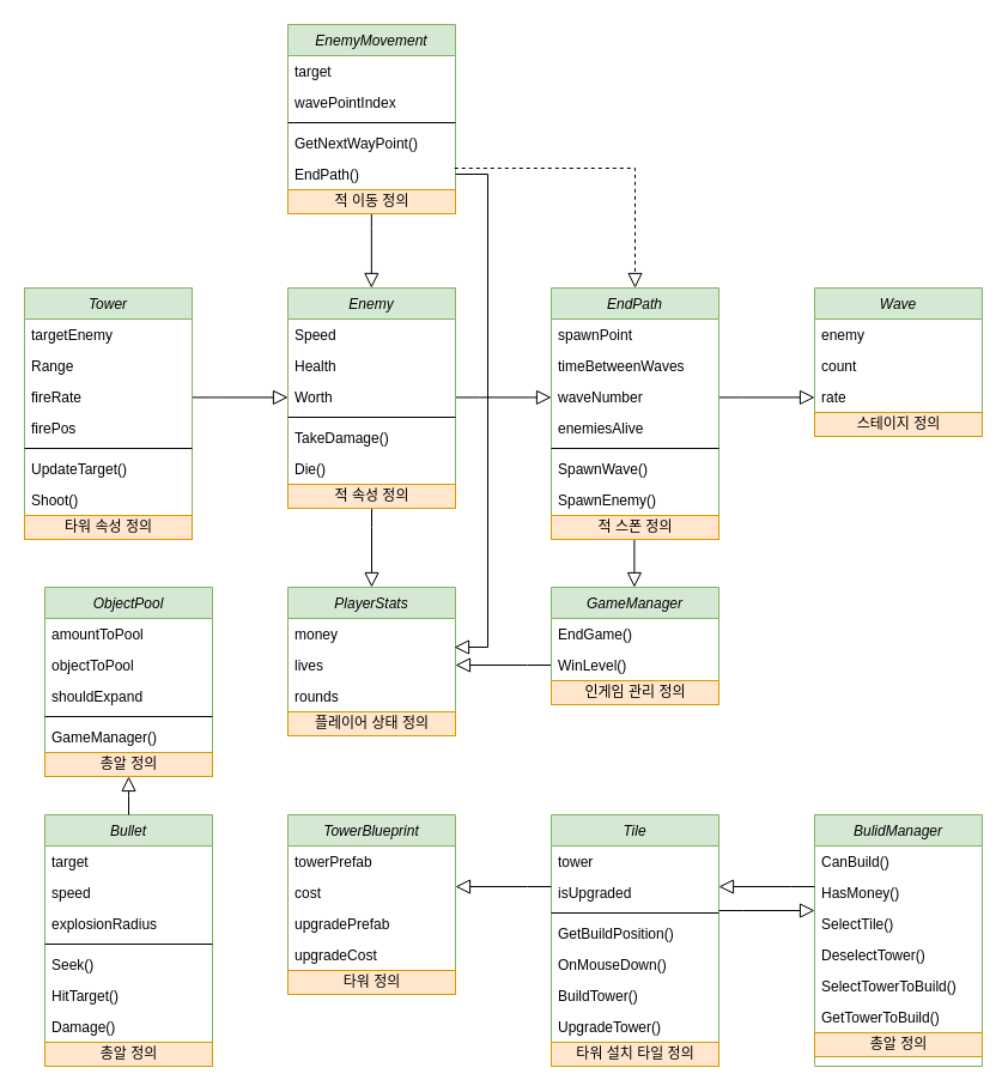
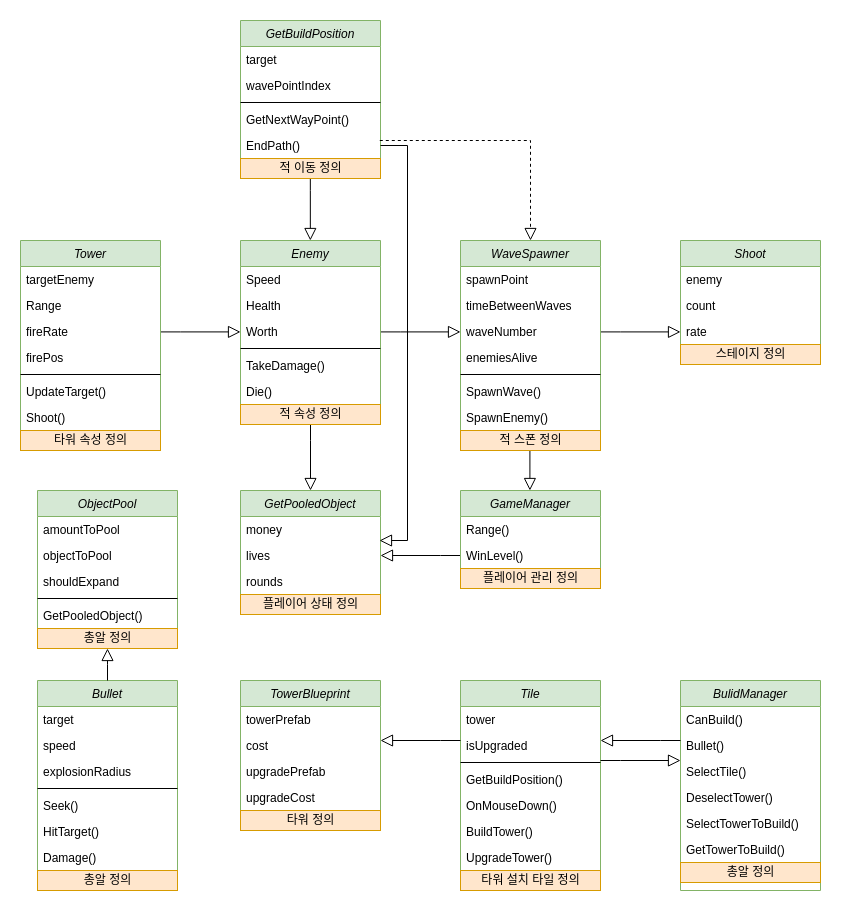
- <mxCell id="55" value="EnemyMovement" style="swimlane;fontStyle=2;align=center;verticalAlign=top;childLayout=stackLayout;horizontal=1;startSize=26;horizontalStack=0;resizeParent=1;resizeLast=0;collapsible=1;marginBottom=0;rounded=0;shadow=0;strokeWidth=1;fillColor=#d5e8d4;strokeColor=#82b366;" vertex="1" parent="1"><mxGeometry x="240" y="20" width="140" height="158" as="geometry"><mxRectangle x="230" y="140" width="160" height="26" as="alternateBounds" /></mxGeometry></mxCell>
+ <mxCell id="55" value="GetBuildPosition" style="swimlane;fontStyle=2;align=center;verticalAlign=top;childLayout=stackLayout;horizontal=1;startSize=26;horizontalStack=0;resizeParent=1;resizeLast=0;collapsible=1;marginBottom=0;rounded=0;shadow=0;strokeWidth=1;fillColor=#d5e8d4;strokeColor=#82b366;" vertex="1" parent="1"><mxGeometry x="240" y="20" width="140" height="158" as="geometry"><mxRectangle x="230" y="140" width="160" height="26" as="alternateBounds" /></mxGeometry></mxCell>
- <mxCell id="27" value="EndPath" style="swimlane;fontStyle=2;align=center;verticalAlign=top;childLayout=stackLayout;horizontal=1;startSize=26;horizontalStack=0;resizeParent=1;resizeLast=0;collapsible=1;marginBottom=0;rounded=0;shadow=0;strokeWidth=1;fillColor=#d5e8d4;strokeColor=#82b366;" vertex="1" parent="1"><mxGeometry x="460" y="240" width="140" height="210" as="geometry"><mxRectangle x="230" y="140" width="160" height="26" as="alternateBounds" /></mxGeometry></mxCell>
+ <mxCell id="27" value="WaveSpawner" style="swimlane;fontStyle=2;align=center;verticalAlign=top;childLayout=stackLayout;horizontal=1;startSize=26;horizontalStack=0;resizeParent=1;resizeLast=0;collapsible=1;marginBottom=0;rounded=0;shadow=0;strokeWidth=1;fillColor=#d5e8d4;strokeColor=#82b366;" vertex="1" parent="1"><mxGeometry x="460" y="240" width="140" height="210" as="geometry"><mxRectangle x="230" y="140" width="160" height="26" as="alternateBounds" /></mxGeometry></mxCell>
- <mxCell id="43" value="Wave" style="swimlane;fontStyle=2;align=center;verticalAlign=top;childLayout=stackLayout;horizontal=1;startSize=26;horizontalStack=0;resizeParent=1;resizeLast=0;collapsible=1;marginBottom=0;rounded=0;shadow=0;strokeWidth=1;fillColor=#d5e8d4;strokeColor=#82b366;" vertex="1" parent="1"><mxGeometry x="680" y="240" width="140" height="124" as="geometry"><mxRectangle x="230" y="140" width="160" height="26" as="alternateBounds" /></mxGeometry></mxCell>
+ <mxCell id="43" value="Shoot" style="swimlane;fontStyle=2;align=center;verticalAlign=top;childLayout=stackLayout;horizontal=1;startSize=26;horizontalStack=0;resizeParent=1;resizeLast=0;collapsible=1;marginBottom=0;rounded=0;shadow=0;strokeWidth=1;fillColor=#d5e8d4;strokeColor=#82b366;" vertex="1" parent="1"><mxGeometry x="680" y="240" width="140" height="124" as="geometry"><mxRectangle x="230" y="140" width="160" height="26" as="alternateBounds" /></mxGeometry></mxCell>
- <mxCell id="37" value="PlayerStats" style="swimlane;fontStyle=2;align=center;verticalAlign=top;childLayout=stackLayout;horizontal=1;startSize=26;horizontalStack=0;resizeParent=1;resizeLast=0;collapsible=1;marginBottom=0;rounded=0;shadow=0;strokeWidth=1;fillColor=#d5e8d4;strokeColor=#82b366;" vertex="1" parent="1"><mxGeometry x="240" y="490" width="140" height="124" as="geometry"><mxRectangle x="230" y="140" width="160" height="26" as="alternateBounds" /></mxGeometry></mxCell>
+ <mxCell id="37" value="GetPooledObject" style="swimlane;fontStyle=2;align=center;verticalAlign=top;childLayout=stackLayout;horizontal=1;startSize=26;horizontalStack=0;resizeParent=1;resizeLast=0;collapsible=1;marginBottom=0;rounded=0;shadow=0;strokeWidth=1;fillColor=#d5e8d4;strokeColor=#82b366;" vertex="1" parent="1"><mxGeometry x="240" y="490" width="140" height="124" as="geometry"><mxRectangle x="230" y="140" width="160" height="26" as="alternateBounds" /></mxGeometry></mxCell>
- <mxCell id="50" value="EndGame()&#10;" style="text;align=left;verticalAlign=top;spacingLeft=4;spacingRight=4;overflow=hidden;rotatable=0;points=[[0,0.5],[1,0.5]];portConstraint=eastwest;" vertex="1" parent="49"><mxGeometry y="26" width="140" height="26" as="geometry" /></mxCell>
+ <mxCell id="50" value="Range()&#10;" style="text;align=left;verticalAlign=top;spacingLeft=4;spacingRight=4;overflow=hidden;rotatable=0;points=[[0,0.5],[1,0.5]];portConstraint=eastwest;" vertex="1" parent="49"><mxGeometry y="26" width="140" height="26" as="geometry" /></mxCell>
- <mxCell id="53" value="인게임 관리 정의" style="text;html=1;align=center;verticalAlign=middle;resizable=0;points=[];autosize=1;fillColor=#ffe6cc;strokeColor=#d79b00;" vertex="1" parent="49"><mxGeometry y="78" width="140" height="20" as="geometry" /></mxCell>
+ <mxCell id="53" value="플레이어 관리 정의" style="text;html=1;align=center;verticalAlign=middle;resizable=0;points=[];autosize=1;fillColor=#ffe6cc;strokeColor=#d79b00;" vertex="1" parent="49"><mxGeometry y="78" width="140" height="20" as="geometry" /></mxCell>
- <mxCell id="99" value="GameManager()" style="text;align=left;verticalAlign=top;spacingLeft=4;spacingRight=4;overflow=hidden;rotatable=0;points=[[0,0.5],[1,0.5]];portConstraint=eastwest;rounded=0;shadow=0;html=0;" vertex="1" parent="94"><mxGeometry y="112" width="140" height="26" as="geometry" /></mxCell>
+ <mxCell id="99" value="GetPooledObject()" style="text;align=left;verticalAlign=top;spacingLeft=4;spacingRight=4;overflow=hidden;rotatable=0;points=[[0,0.5],[1,0.5]];portConstraint=eastwest;rounded=0;shadow=0;html=0;" vertex="1" parent="94"><mxGeometry y="112" width="140" height="26" as="geometry" /></mxCell>
- <mxCell id="85" value="HasMoney()" style="text;align=left;verticalAlign=top;spacingLeft=4;spacingRight=4;overflow=hidden;rotatable=0;points=[[0,0.5],[1,0.5]];portConstraint=eastwest;rounded=0;shadow=0;html=0;" vertex="1" parent="83"><mxGeometry y="52" width="140" height="26" as="geometry" /></mxCell>
+ <mxCell id="85" value="Bullet()" style="text;align=left;verticalAlign=top;spacingLeft=4;spacingRight=4;overflow=hidden;rotatable=0;points=[[0,0.5],[1,0.5]];portConstraint=eastwest;rounded=0;shadow=0;html=0;" vertex="1" parent="83"><mxGeometry y="52" width="140" height="26" as="geometry" /></mxCell>
